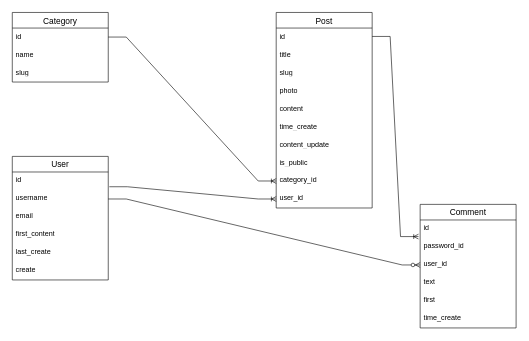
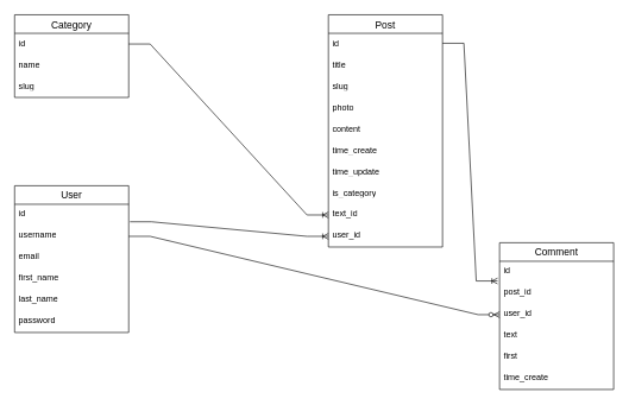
- <mxCell id="16" value="content_update" style="text;strokeColor=none;fillColor=none;spacingLeft=4;spacingRight=4;overflow=hidden;rotatable=0;points=[[0,0.5],[1,0.5]];portConstraint=eastwest;fontSize=12;whiteSpace=wrap;html=1;" parent="9" vertex="1"><mxGeometry y="206" width="160" height="30" as="geometry" /></mxCell>
+ <mxCell id="16" value="time_update" style="text;strokeColor=none;fillColor=none;spacingLeft=4;spacingRight=4;overflow=hidden;rotatable=0;points=[[0,0.5],[1,0.5]];portConstraint=eastwest;fontSize=12;whiteSpace=wrap;html=1;" parent="9" vertex="1"><mxGeometry y="206" width="160" height="30" as="geometry" /></mxCell>
- <mxCell id="17" value="is_public" style="text;strokeColor=none;fillColor=none;spacingLeft=4;spacingRight=4;overflow=hidden;rotatable=0;points=[[0,0.5],[1,0.5]];portConstraint=eastwest;fontSize=12;whiteSpace=wrap;html=1;" parent="9" vertex="1"><mxGeometry y="236" width="160" height="30" as="geometry" /></mxCell>
+ <mxCell id="17" value="is_category" style="text;strokeColor=none;fillColor=none;spacingLeft=4;spacingRight=4;overflow=hidden;rotatable=0;points=[[0,0.5],[1,0.5]];portConstraint=eastwest;fontSize=12;whiteSpace=wrap;html=1;" parent="9" vertex="1"><mxGeometry y="236" width="160" height="30" as="geometry" /></mxCell>
- <mxCell id="18" value="category_id" style="text;strokeColor=none;fillColor=none;spacingLeft=4;spacingRight=4;overflow=hidden;rotatable=0;points=[[0,0.5],[1,0.5]];portConstraint=eastwest;fontSize=12;whiteSpace=wrap;html=1;" parent="9" vertex="1"><mxGeometry y="266" width="160" height="30" as="geometry" /></mxCell>
+ <mxCell id="18" value="text_id" style="text;strokeColor=none;fillColor=none;spacingLeft=4;spacingRight=4;overflow=hidden;rotatable=0;points=[[0,0.5],[1,0.5]];portConstraint=eastwest;fontSize=12;whiteSpace=wrap;html=1;" parent="9" vertex="1"><mxGeometry y="266" width="160" height="30" as="geometry" /></mxCell>
- <mxCell id="6" value="first_content" style="text;strokeColor=none;fillColor=none;spacingLeft=4;spacingRight=4;overflow=hidden;rotatable=0;points=[[0,0.5],[1,0.5]];portConstraint=eastwest;fontSize=12;whiteSpace=wrap;html=1;" parent="2" vertex="1"><mxGeometry y="116" width="160" height="30" as="geometry" /></mxCell>
+ <mxCell id="6" value="first_name" style="text;strokeColor=none;fillColor=none;spacingLeft=4;spacingRight=4;overflow=hidden;rotatable=0;points=[[0,0.5],[1,0.5]];portConstraint=eastwest;fontSize=12;whiteSpace=wrap;html=1;" parent="2" vertex="1"><mxGeometry y="116" width="160" height="30" as="geometry" /></mxCell>
- <mxCell id="22" value="password_id" style="text;strokeColor=none;fillColor=none;spacingLeft=4;spacingRight=4;overflow=hidden;rotatable=0;points=[[0,0.5],[1,0.5]];portConstraint=eastwest;fontSize=12;whiteSpace=wrap;html=1;" parent="20" vertex="1"><mxGeometry y="56" width="160" height="30" as="geometry" /></mxCell>
+ <mxCell id="22" value="post_id" style="text;strokeColor=none;fillColor=none;spacingLeft=4;spacingRight=4;overflow=hidden;rotatable=0;points=[[0,0.5],[1,0.5]];portConstraint=eastwest;fontSize=12;whiteSpace=wrap;html=1;" parent="20" vertex="1"><mxGeometry y="56" width="160" height="30" as="geometry" /></mxCell>
- <mxCell id="7" value="last_create" style="text;strokeColor=none;fillColor=none;spacingLeft=4;spacingRight=4;overflow=hidden;rotatable=0;points=[[0,0.5],[1,0.5]];portConstraint=eastwest;fontSize=12;whiteSpace=wrap;html=1;" parent="2" vertex="1"><mxGeometry y="146" width="160" height="30" as="geometry" /></mxCell>
+ <mxCell id="7" value="last_name" style="text;strokeColor=none;fillColor=none;spacingLeft=4;spacingRight=4;overflow=hidden;rotatable=0;points=[[0,0.5],[1,0.5]];portConstraint=eastwest;fontSize=12;whiteSpace=wrap;html=1;" parent="2" vertex="1"><mxGeometry y="146" width="160" height="30" as="geometry" /></mxCell>
- <mxCell id="8" value="create" style="text;strokeColor=none;fillColor=none;spacingLeft=4;spacingRight=4;overflow=hidden;rotatable=0;points=[[0,0.5],[1,0.5]];portConstraint=eastwest;fontSize=12;whiteSpace=wrap;html=1;" parent="2" vertex="1"><mxGeometry y="176" width="160" height="30" as="geometry" /></mxCell>
+ <mxCell id="8" value="password" style="text;strokeColor=none;fillColor=none;spacingLeft=4;spacingRight=4;overflow=hidden;rotatable=0;points=[[0,0.5],[1,0.5]];portConstraint=eastwest;fontSize=12;whiteSpace=wrap;html=1;" parent="2" vertex="1"><mxGeometry y="176" width="160" height="30" as="geometry" /></mxCell>
